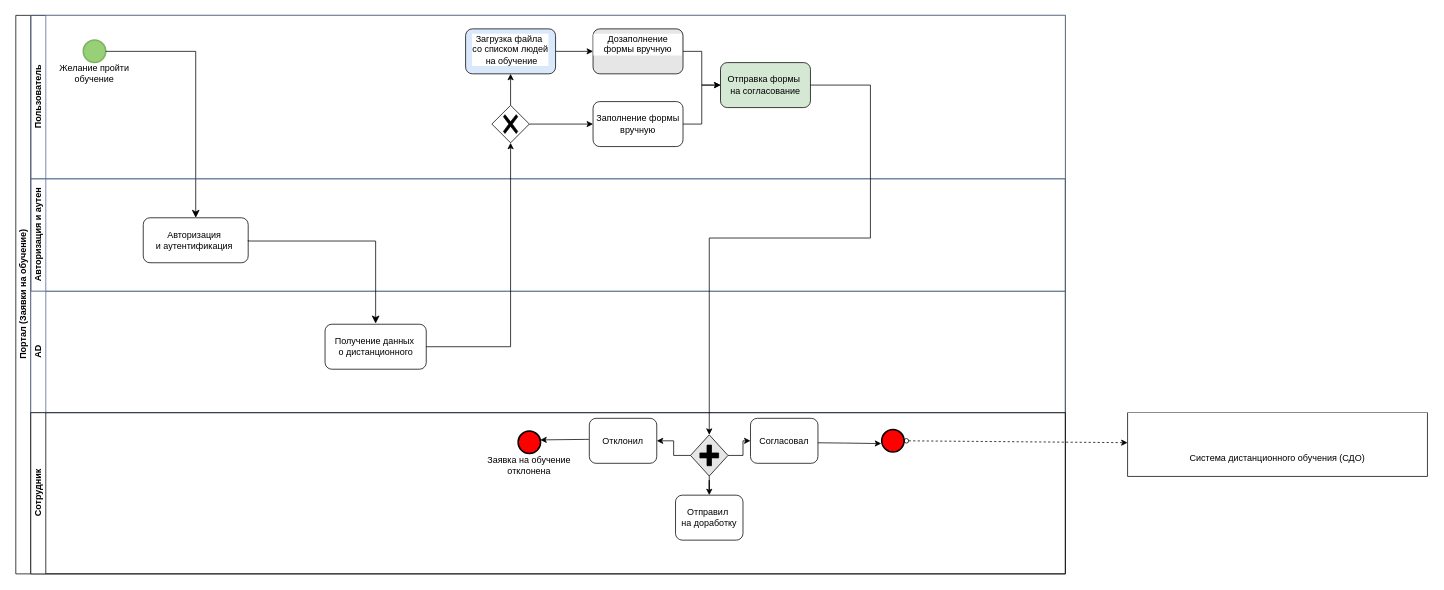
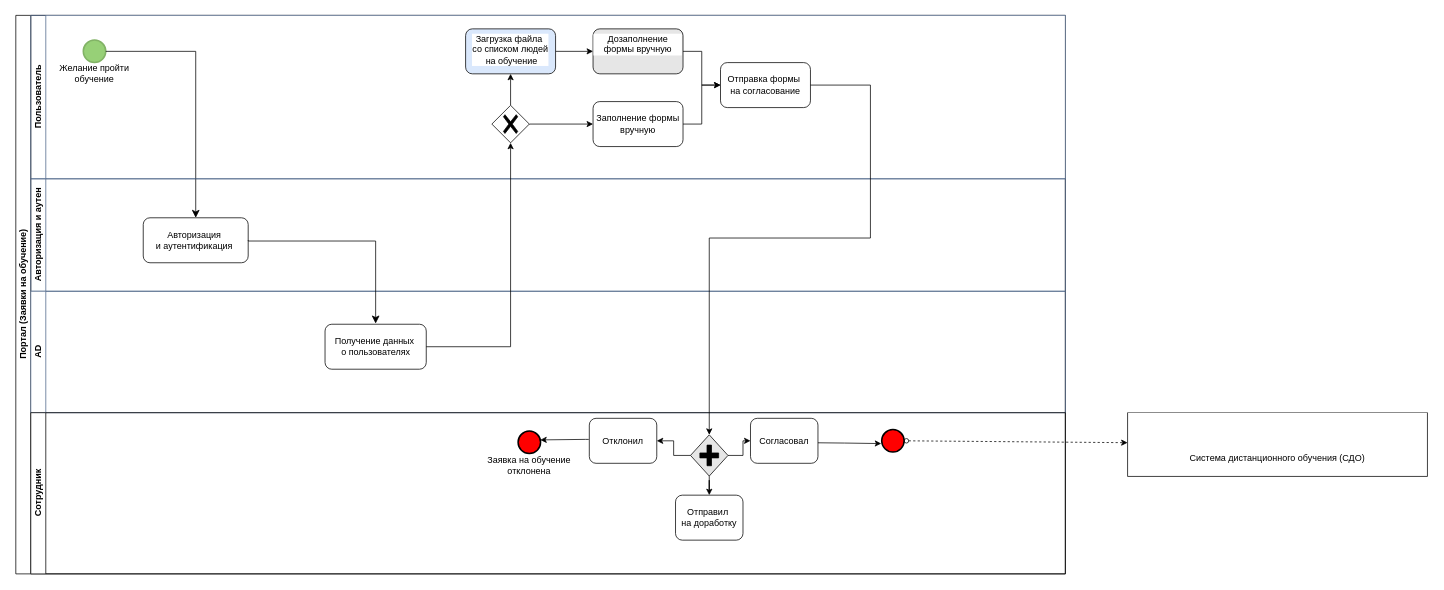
- <mxCell id="18" value="Отправка формы&amp;nbsp;&lt;div&gt;на согласование&lt;/div&gt;" style="whiteSpace=wrap;html=1;fillColor=#d5e8d4;labelBackgroundColor=none;rounded=1;" vertex="1" parent="5"><mxGeometry x="920" y="63" width="120" height="60" as="geometry" /></mxCell>
+ <mxCell id="18" value="Отправка формы&amp;nbsp;&lt;div&gt;на согласование&lt;/div&gt;" style="whiteSpace=wrap;html=1;fillColor=#FFFFFF;labelBackgroundColor=none;rounded=1;" vertex="1" parent="5"><mxGeometry x="920" y="63" width="120" height="60" as="geometry" /></mxCell>
- <mxCell id="22" value="Получение данных&amp;nbsp;&lt;div&gt;о дистанционного&lt;/div&gt;" style="shape=label;rectStyle=rounded;size=10;taskMarker=send;labelBackgroundColor=none;fillColor=#FFFFFF;rounded=1;whiteSpace=wrap;html=1;" vertex="1" parent="21"><mxGeometry x="392.5" y="44" width="135" height="60" as="geometry" /></mxCell>
+ <mxCell id="22" value="Получение данных&amp;nbsp;&lt;div&gt;о пользователях&lt;/div&gt;" style="shape=label;rectStyle=rounded;size=10;taskMarker=send;labelBackgroundColor=none;fillColor=#FFFFFF;rounded=1;whiteSpace=wrap;html=1;" vertex="1" parent="21"><mxGeometry x="392.5" y="44" width="135" height="60" as="geometry" /></mxCell>
